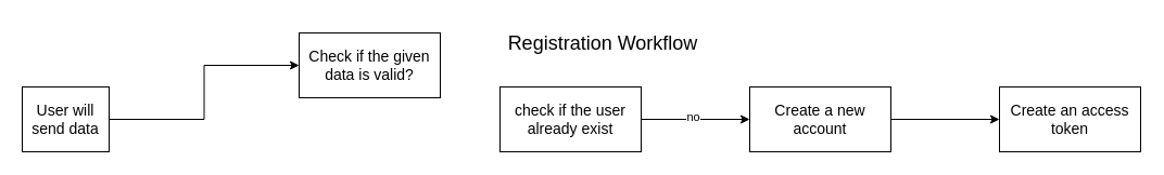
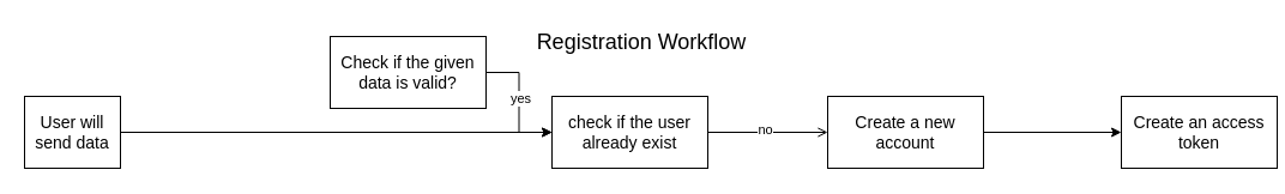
- <mxCell id="2" value="&lt;font style=&quot;font-size: 18px;&quot;&gt;Registration Workflow&lt;/font&gt;" style="text;html=1;strokeColor=none;fillColor=none;align=center;verticalAlign=middle;whiteSpace=wrap;rounded=0;" vertex="1" parent="1"><mxGeometry x="460" y="25" width="190" height="30" as="geometry" /></mxCell>
+ <mxCell id="2" value="&lt;font style=&quot;font-size: 18px;&quot;&gt;Registration Workflow&lt;/font&gt;" style="text;html=1;strokeColor=none;fillColor=none;align=center;verticalAlign=middle;whiteSpace=wrap;rounded=0;" vertex="1" parent="1"><mxGeometry x="440" y="20" width="190" height="30" as="geometry" /></mxCell>
- <mxCell id="3" style="edgeStyle=orthogonalEdgeStyle;rounded=0;orthogonalLoop=1;jettySize=auto;html=1;exitX=1;exitY=0.5;exitDx=0;exitDy=0;entryX=0;entryY=0.5;entryDx=0;entryDy=0;" edge="1" parent="1" source="4" target="7"><mxGeometry relative="1" as="geometry" /></mxCell>
+ <mxCell id="3" style="edgeStyle=orthogonalEdgeStyle;rounded=0;orthogonalLoop=1;jettySize=auto;html=1;exitX=1;exitY=0.5;exitDx=0;exitDy=0;" edge="1" parent="1" source="4" target="10"><mxGeometry relative="1" as="geometry" /></mxCell>
+ <mxCell id="5" style="edgeStyle=orthogonalEdgeStyle;rounded=0;orthogonalLoop=1;jettySize=auto;html=1;exitX=1;exitY=0.5;exitDx=0;exitDy=0;entryX=0;entryY=0.5;entryDx=0;entryDy=0;" edge="1" parent="1" source="7" target="10"><mxGeometry relative="1" as="geometry" /></mxCell>
+ <mxCell id="6" value="yes" style="edgeLabel;html=1;align=center;verticalAlign=middle;resizable=0;points=[];" connectable="0" vertex="1" parent="5"><mxGeometry x="-0.071" y="1" relative="1" as="geometry"><mxPoint as="offset" /></mxGeometry></mxCell>
- <mxCell id="8" style="edgeStyle=orthogonalEdgeStyle;rounded=0;orthogonalLoop=1;jettySize=auto;html=1;entryX=0;entryY=0.5;entryDx=0;entryDy=0;" edge="1" parent="1" source="10" target="12"><mxGeometry relative="1" as="geometry" /></mxCell>
+ <mxCell id="8" style="edgeStyle=orthogonalEdgeStyle;rounded=0;orthogonalLoop=1;jettySize=auto;html=1;entryX=0;entryY=0.5;entryDx=0;entryDy=0;endArrow=open;" edge="1" parent="1" source="10" target="12"><mxGeometry relative="1" as="geometry" /></mxCell>
- <mxCell id="13" value="&lt;font style=&quot;font-size: 14px;&quot;&gt;Create an access token&lt;/font&gt;" style="rounded=0;whiteSpace=wrap;html=1;" vertex="1" parent="1"><mxGeometry x="920" y="80" width="130" height="60" as="geometry" /></mxCell>
+ <mxCell id="13" value="&lt;font style=&quot;font-size: 14px;&quot;&gt;Create an access token&lt;/font&gt;" style="rounded=0;whiteSpace=wrap;html=1;" vertex="1" parent="1"><mxGeometry x="935" y="80" width="130" height="60" as="geometry" /></mxCell>
